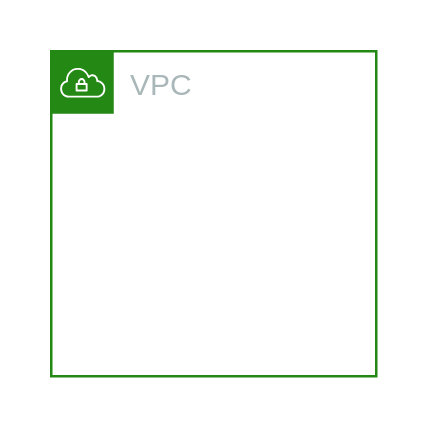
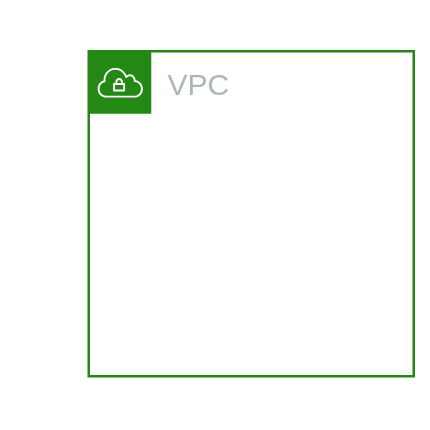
- <mxCell id="2" value="VPC" style="points=[[0,0],[0.25,0],[0.5,0],[0.75,0],[1,0],[1,0.25],[1,0.5],[1,0.75],[1,1],[0.75,1],[0.5,1],[0.25,1],[0,1],[0,0.75],[0,0.5],[0,0.25]];outlineConnect=0;gradientColor=none;html=1;whiteSpace=wrap;fontSize=12;fontStyle=0;container=1;pointerEvents=0;collapsible=0;recursiveResize=0;shape=mxgraph.aws4.group;grIcon=mxgraph.aws4.group_vpc;strokeColor=#248814;fillColor=none;verticalAlign=top;align=left;spacingLeft=30;fontColor=#AAB7B8;dashed=0;" vertex="1" parent="1"><mxGeometry x="20" y="20" width="130" height="130" as="geometry" /></mxCell>
+ <mxCell id="2" value="VPC" style="points=[[0,0],[0.25,0],[0.5,0],[0.75,0],[1,0],[1,0.25],[1,0.5],[1,0.75],[1,1],[0.75,1],[0.5,1],[0.25,1],[0,1],[0,0.75],[0,0.5],[0,0.25]];outlineConnect=0;gradientColor=none;html=1;whiteSpace=wrap;fontSize=12;fontStyle=0;container=1;pointerEvents=0;collapsible=0;recursiveResize=0;shape=mxgraph.aws4.group;grIcon=mxgraph.aws4.group_vpc;strokeColor=#248814;fillColor=none;verticalAlign=top;align=left;spacingLeft=30;fontColor=#AAB7B8;dashed=0;" vertex="1" parent="1"><mxGeometry x="35" y="20" width="130" height="130" as="geometry" /></mxCell>
